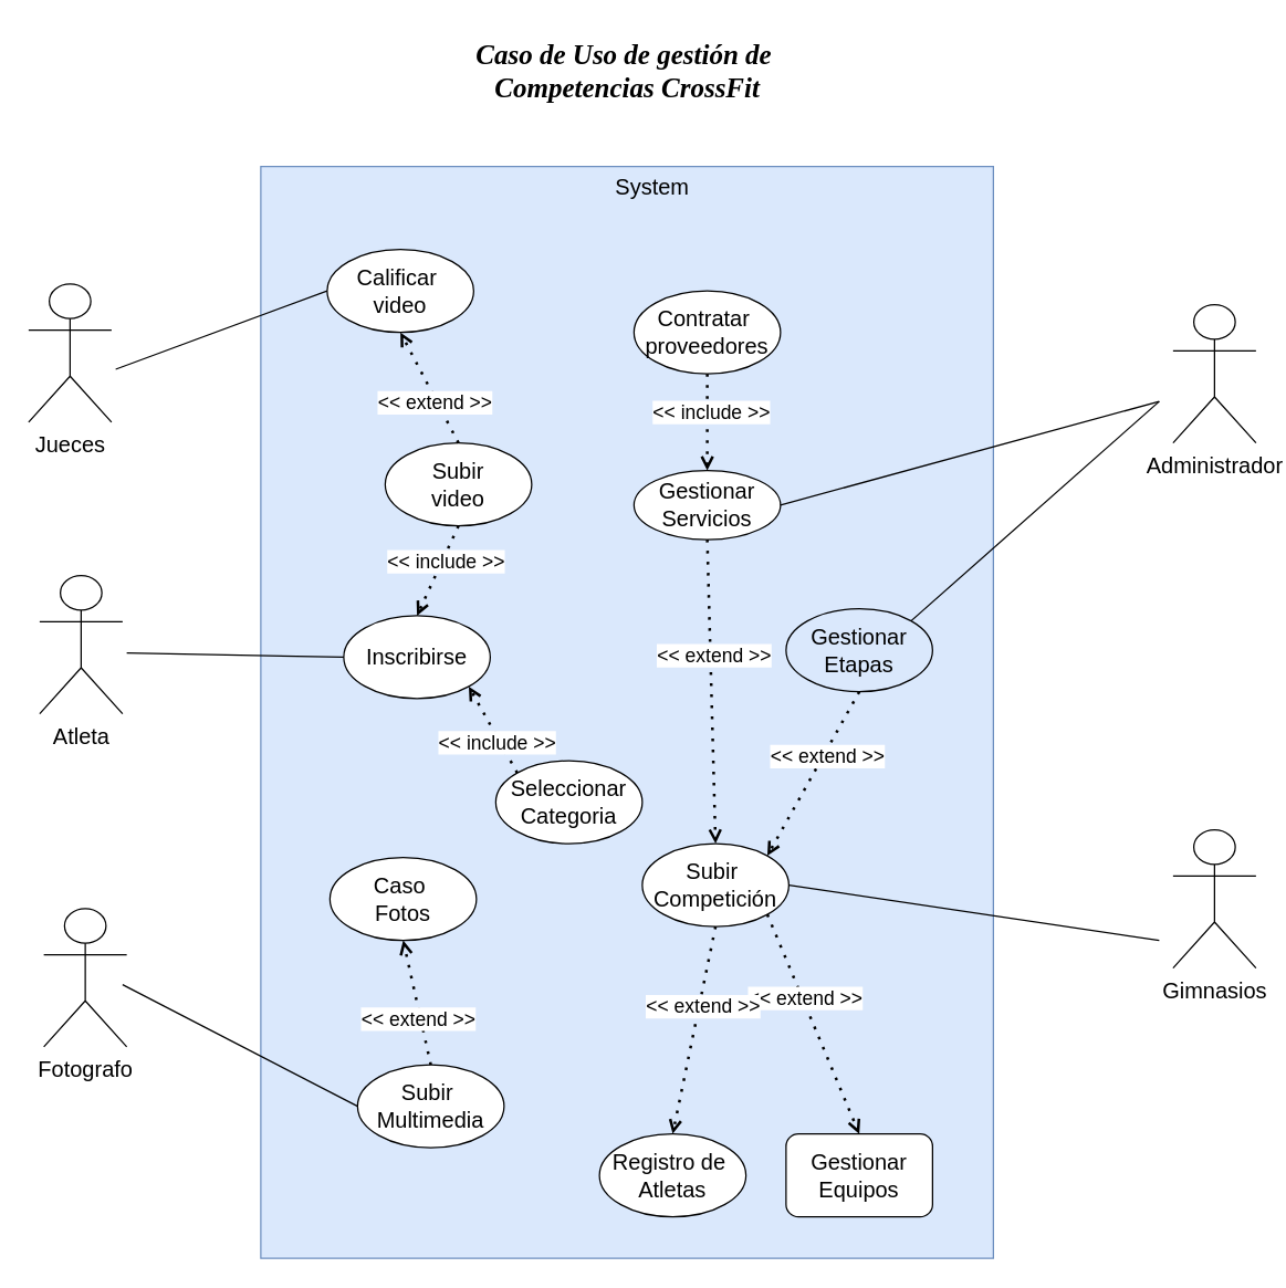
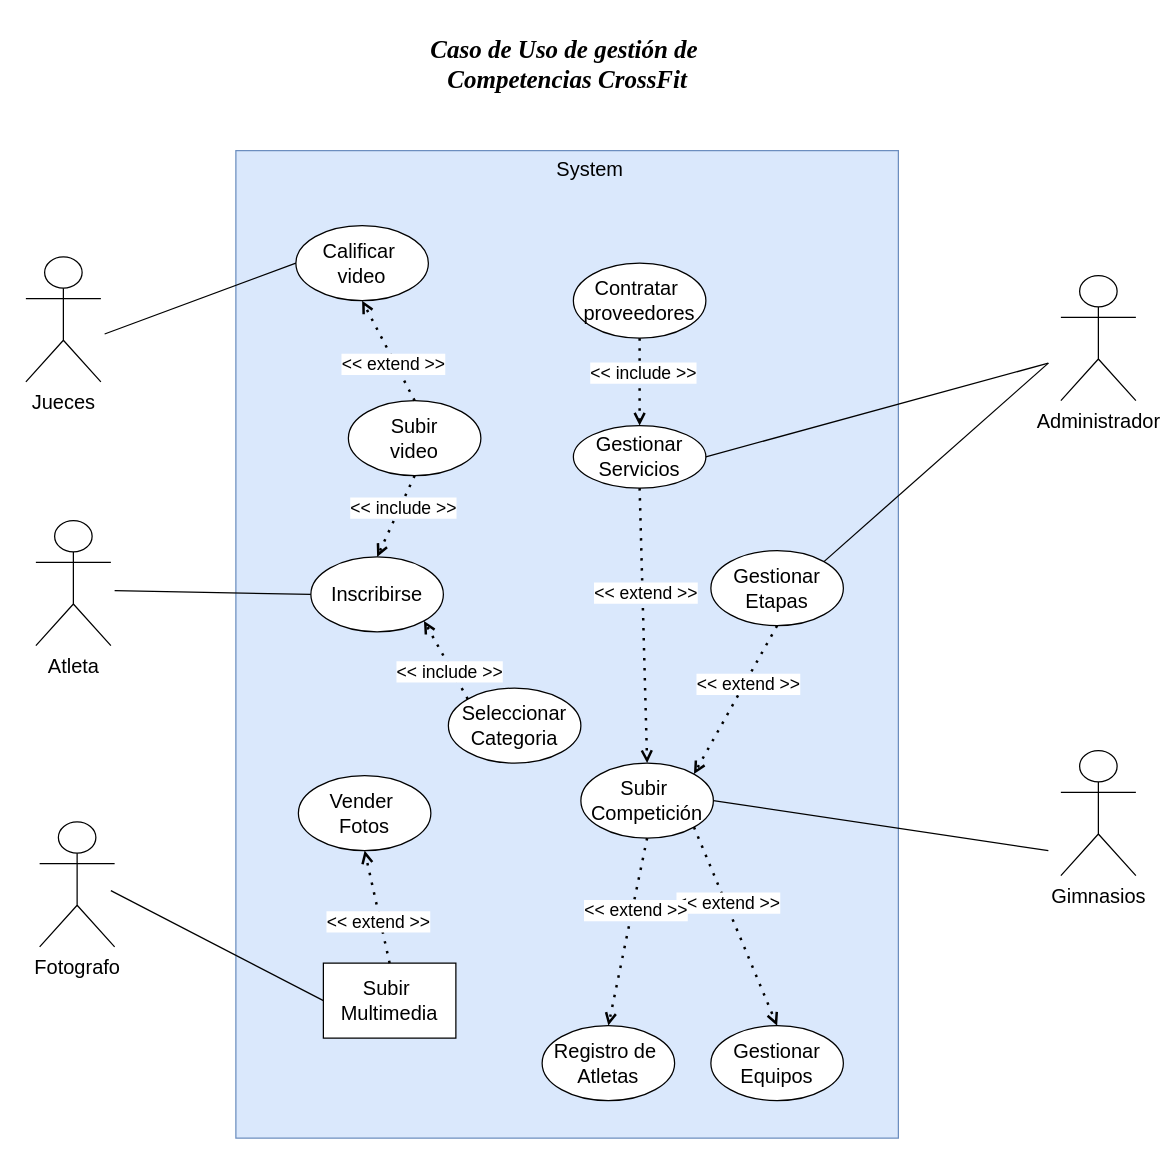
- <mxCell id="9" value="&lt;font size=&quot;3&quot;&gt;Gestionar&lt;br&gt;Etapas&lt;br&gt;&lt;/font&gt;" style="ellipse;whiteSpace=wrap;html=1;fillColor=#dae8fc;" vertex="1" parent="1"><mxGeometry x="568" y="440" width="106" height="60" as="geometry" /></mxCell>
+ <mxCell id="9" value="&lt;font size=&quot;3&quot;&gt;Gestionar&lt;br&gt;Etapas&lt;br&gt;&lt;/font&gt;" style="ellipse;whiteSpace=wrap;html=1;" vertex="1" parent="1"><mxGeometry x="568" y="440" width="106" height="60" as="geometry" /></mxCell>
- <mxCell id="13" value="&lt;font size=&quot;3&quot;&gt;Caso&amp;nbsp;&lt;br&gt;Fotos&lt;br&gt;&lt;/font&gt;" style="ellipse;whiteSpace=wrap;html=1;" vertex="1" parent="1"><mxGeometry x="238" y="620" width="106" height="60" as="geometry" /></mxCell>
+ <mxCell id="13" value="&lt;font size=&quot;3&quot;&gt;Vender&amp;nbsp;&lt;br&gt;Fotos&lt;br&gt;&lt;/font&gt;" style="ellipse;whiteSpace=wrap;html=1;" vertex="1" parent="1"><mxGeometry x="238" y="620" width="106" height="60" as="geometry" /></mxCell>
- <mxCell id="14" value="&lt;font size=&quot;3&quot;&gt;Subir&amp;nbsp;&lt;br&gt;Multimedia&lt;br&gt;&lt;/font&gt;" style="ellipse;whiteSpace=wrap;html=1;" vertex="1" parent="1"><mxGeometry x="258" y="770" width="106" height="60" as="geometry" /></mxCell>
+ <mxCell id="14" value="&lt;font size=&quot;3&quot;&gt;Subir&amp;nbsp;&lt;br&gt;Multimedia&lt;br&gt;&lt;/font&gt;" style="whiteSpace=wrap;html=1;rounded=0;" vertex="1" parent="1"><mxGeometry x="258" y="770" width="106" height="60" as="geometry" /></mxCell>
- <mxCell id="11" value="&lt;font size=&quot;3&quot;&gt;Gestionar Equipos&lt;/font&gt;" style="whiteSpace=wrap;html=1;rounded=1;" vertex="1" parent="1"><mxGeometry x="568" y="820" width="106" height="60" as="geometry" /></mxCell>
+ <mxCell id="11" value="&lt;font size=&quot;3&quot;&gt;Gestionar Equipos&lt;/font&gt;" style="ellipse;whiteSpace=wrap;html=1;" vertex="1" parent="1"><mxGeometry x="568" y="820" width="106" height="60" as="geometry" /></mxCell>
